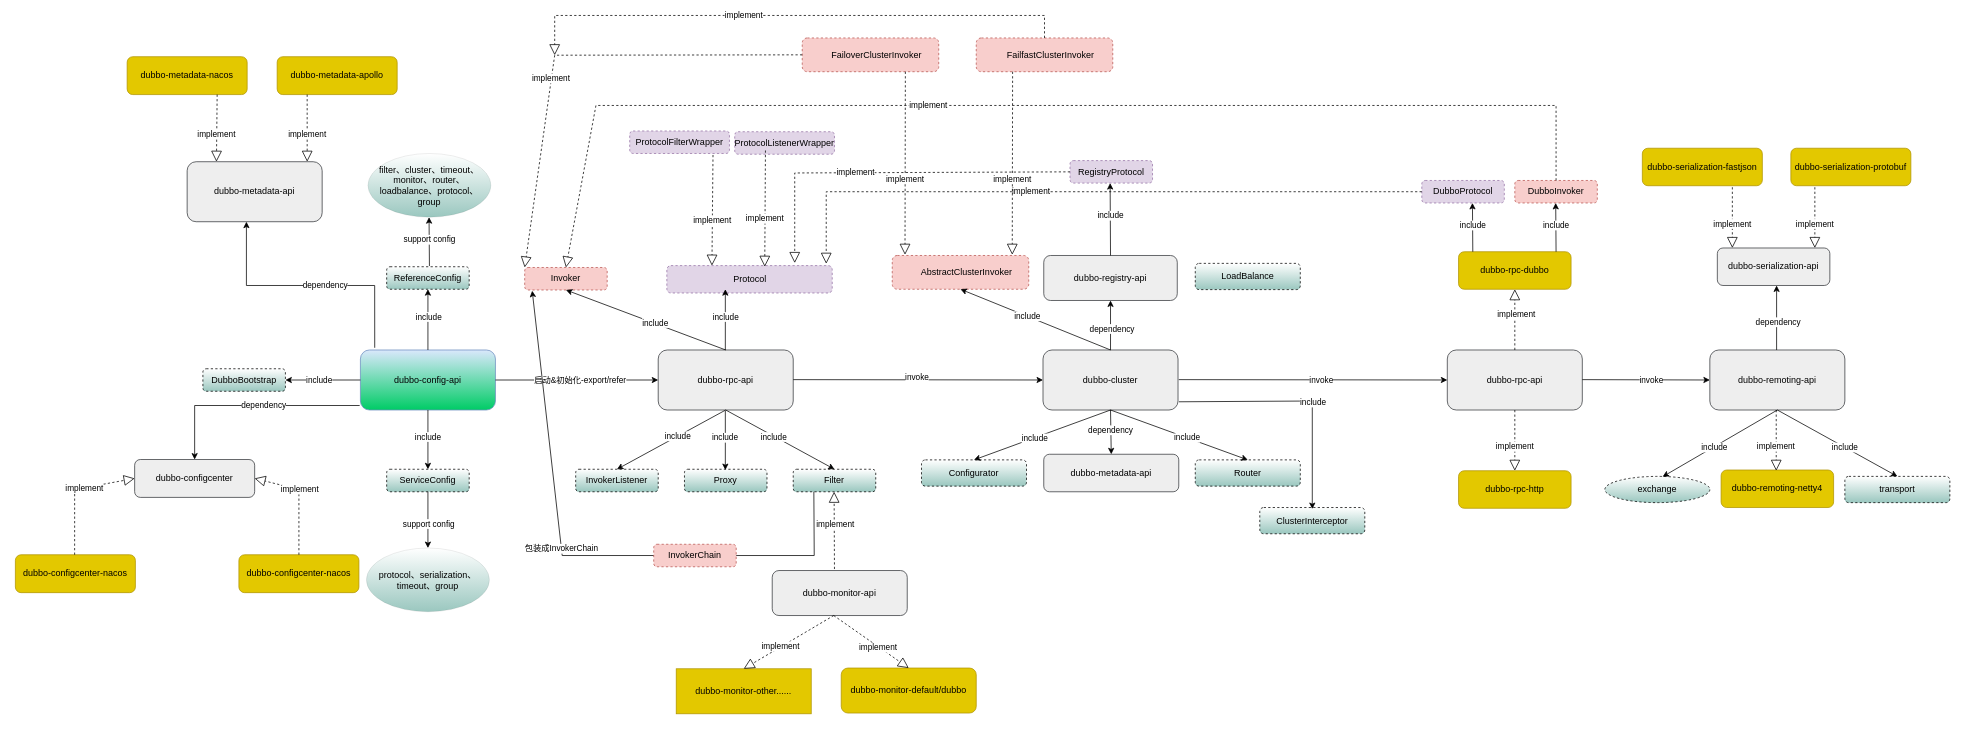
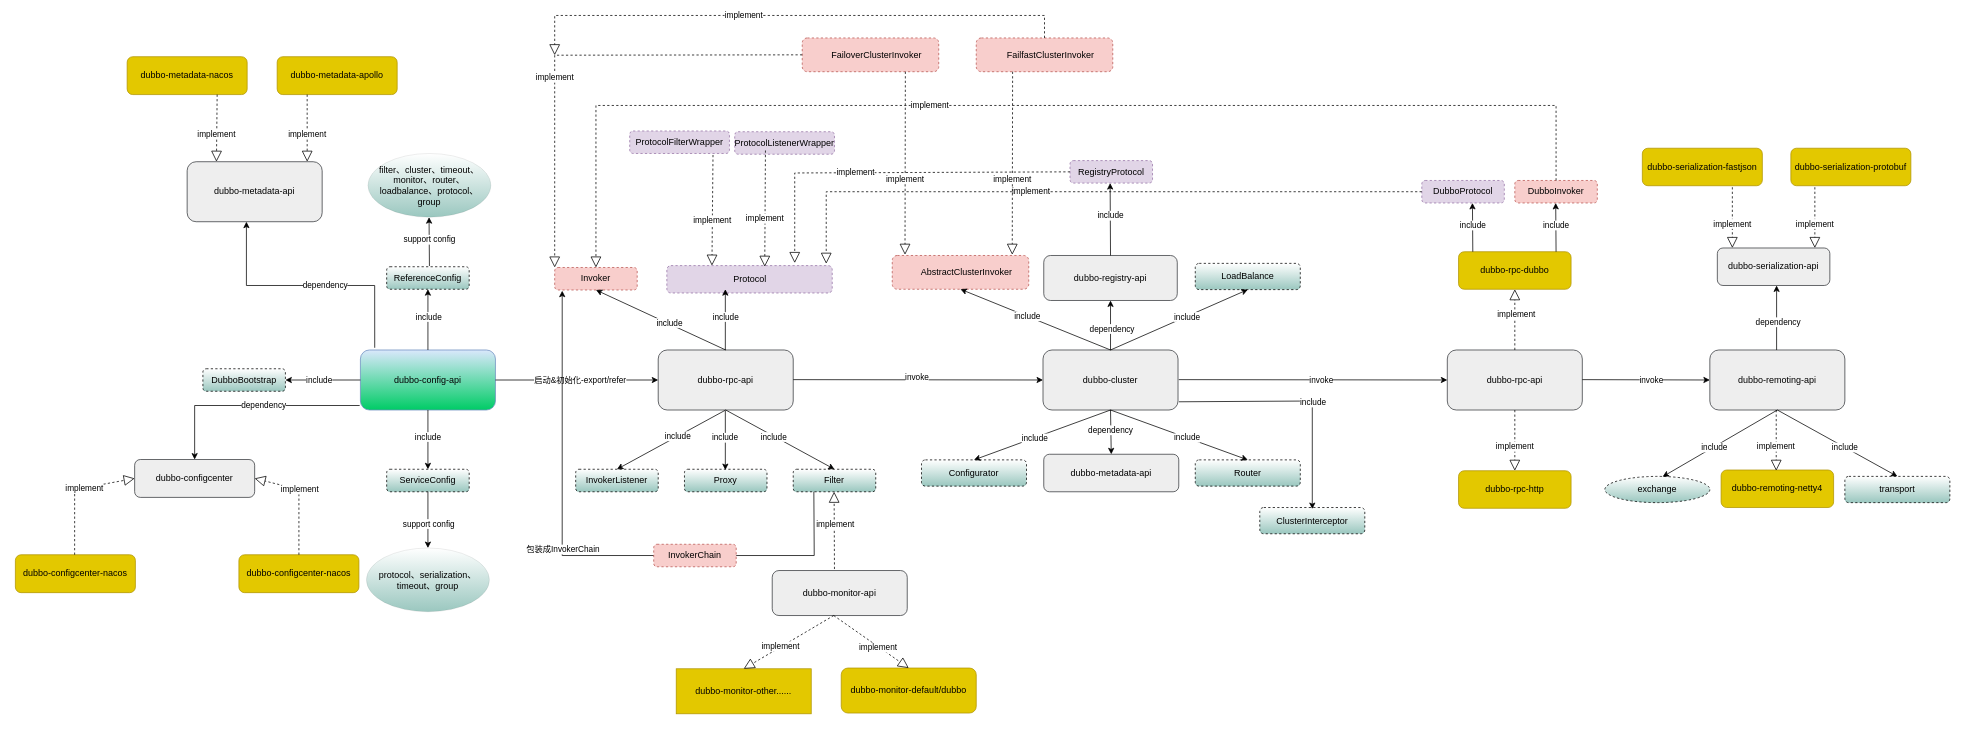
- <mxCell id="90" value="Invoker" style="rounded=1;whiteSpace=wrap;html=1;dashed=1;fillColor=#f8cecc;strokeColor=#b85450;" vertex="1" parent="1"><mxGeometry x="699" y="356" width="110" height="30" as="geometry" /></mxCell>
+ <mxCell id="90" value="Invoker" style="rounded=1;whiteSpace=wrap;html=1;dashed=1;fillColor=#f8cecc;strokeColor=#b85450;" vertex="1" parent="1"><mxGeometry x="739" y="356" width="110" height="30" as="geometry" /></mxCell>
+ <mxCell id="43" value="" style="endArrow=classic;html=1;rounded=0;entryX=0.5;entryY=1;entryDx=0;entryDy=0;exitX=0.5;exitY=0;exitDx=0;exitDy=0;" edge="1" parent="1" source="2" target="42"><mxGeometry width="50" height="50" relative="1" as="geometry"><mxPoint x="1490" y="476" as="sourcePoint" /><mxPoint x="1311" y="395" as="targetPoint" /></mxGeometry></mxCell>
+ <mxCell id="44" value="include" style="edgeLabel;html=1;align=center;verticalAlign=middle;resizable=0;points=[];" vertex="1" connectable="0" parent="43"><mxGeometry x="0.111" relative="1" as="geometry"><mxPoint as="offset" /></mxGeometry></mxCell>
